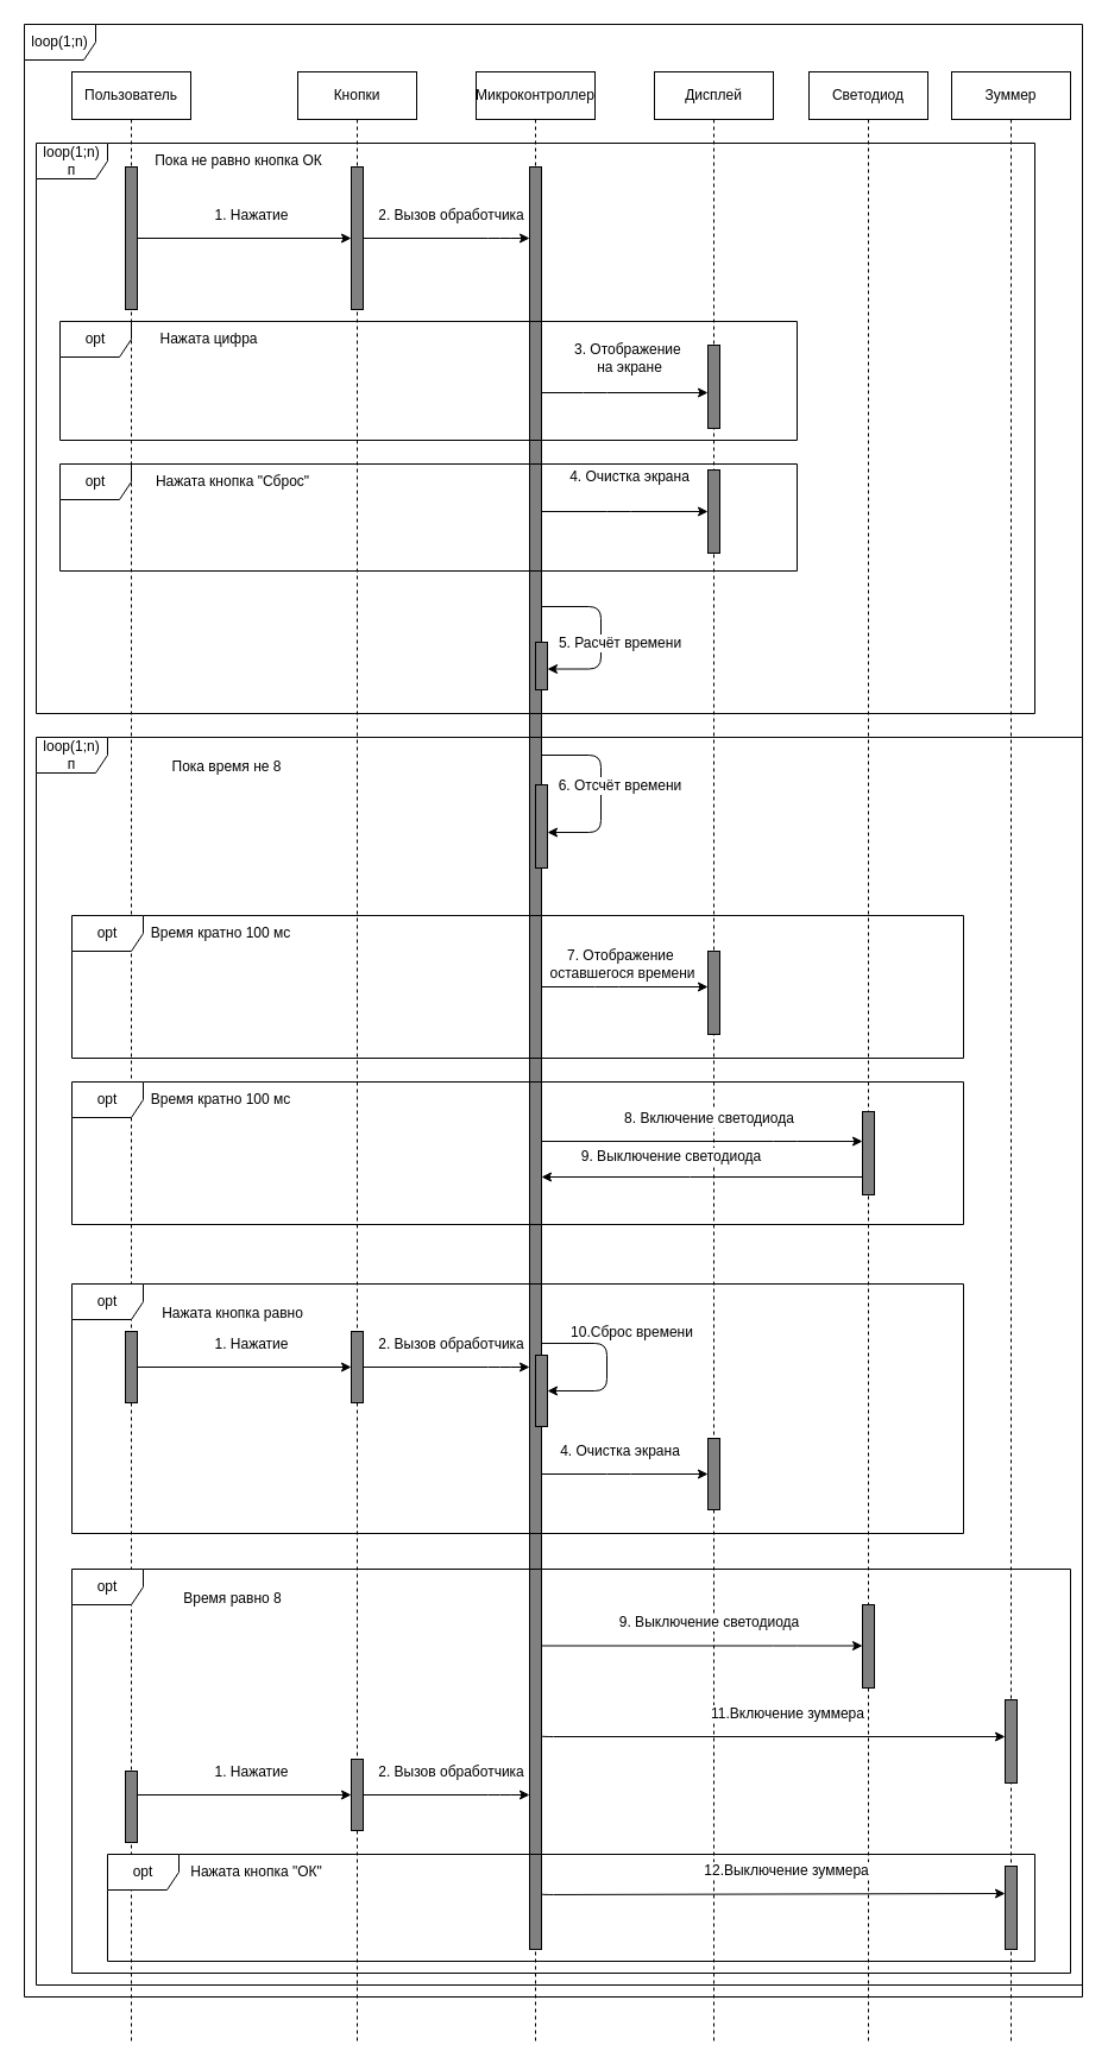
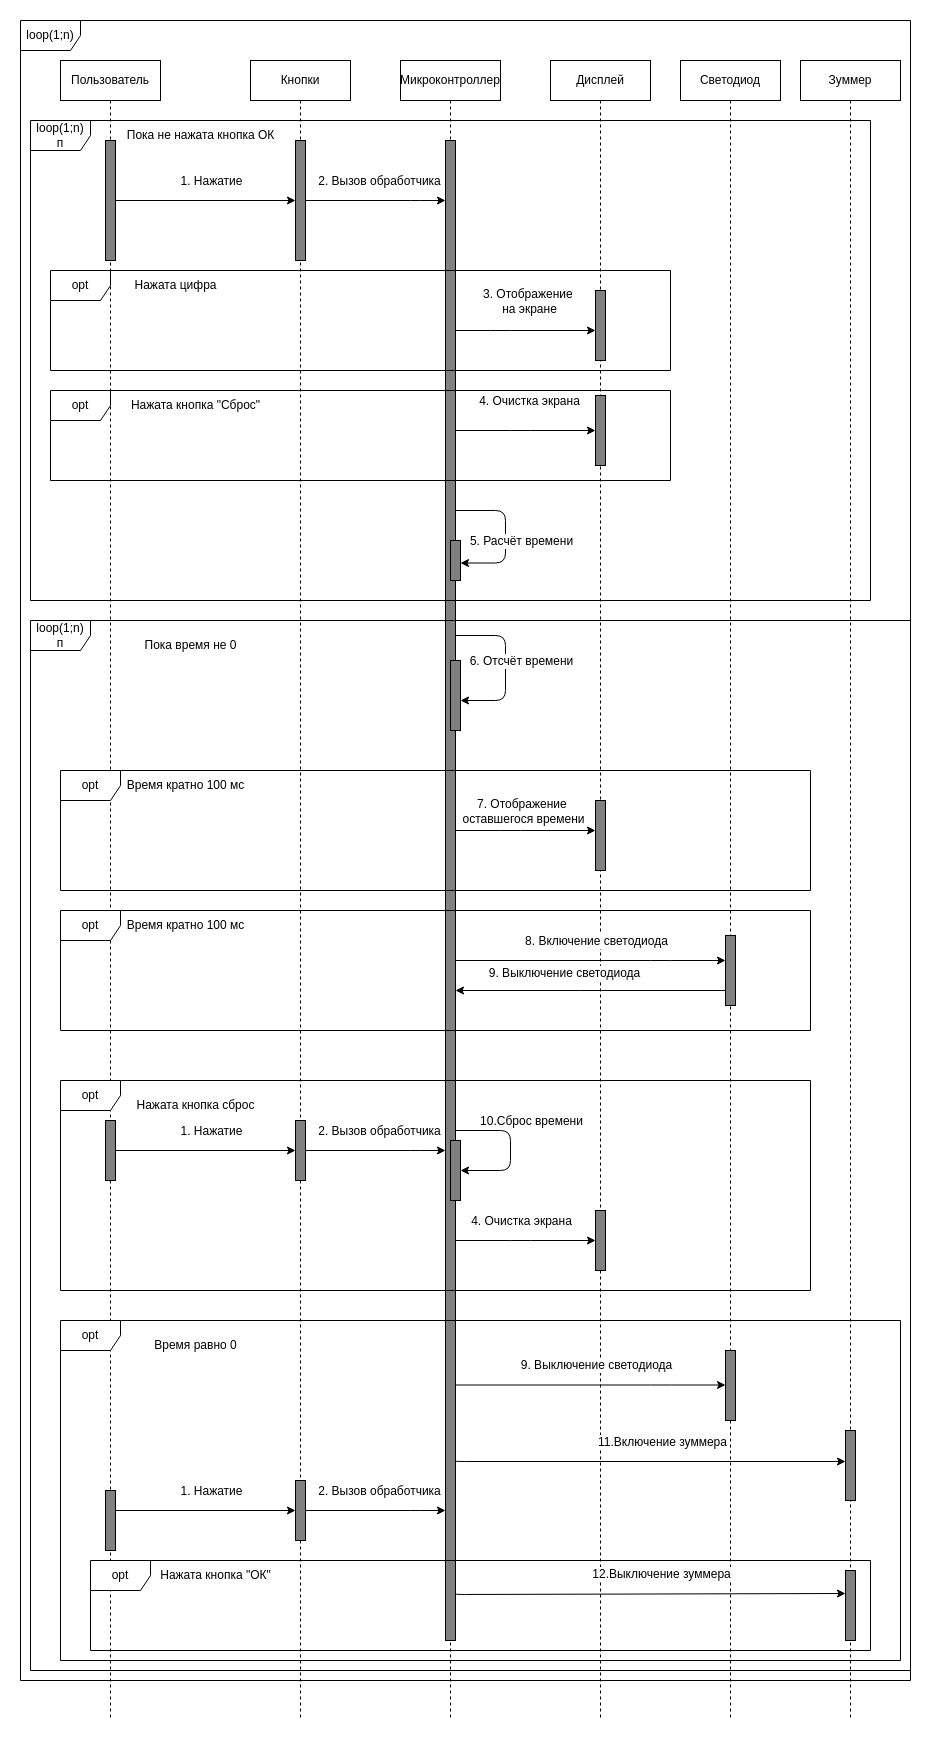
- <mxCell id="31" value="Пока не равно кнопка ОК" style="text;html=1;align=center;verticalAlign=middle;resizable=0;points=[];autosize=1;strokeColor=none;fillColor=none;" parent="26" vertex="1"><mxGeometry x="85" width="170" height="30" as="geometry" /></mxCell>
+ <mxCell id="31" value="Пока не нажата кнопка ОК" style="text;html=1;align=center;verticalAlign=middle;resizable=0;points=[];autosize=1;strokeColor=none;fillColor=none;" parent="26" vertex="1"><mxGeometry x="85" width="170" height="30" as="geometry" /></mxCell>
- <mxCell id="42" value="Пока время не 8" style="text;html=1;align=center;verticalAlign=middle;resizable=0;points=[];autosize=1;strokeColor=none;fillColor=none;" parent="41" vertex="1"><mxGeometry x="100" y="10" width="120" height="30" as="geometry" /></mxCell>
+ <mxCell id="42" value="Пока время не 0" style="text;html=1;align=center;verticalAlign=middle;resizable=0;points=[];autosize=1;strokeColor=none;fillColor=none;" parent="41" vertex="1"><mxGeometry x="100" y="10" width="120" height="30" as="geometry" /></mxCell>
- <mxCell id="57" value="Нажата кнопка равно" style="text;html=1;align=center;verticalAlign=middle;resizable=0;points=[];autosize=1;strokeColor=none;fillColor=none;" parent="49" vertex="1"><mxGeometry x="65" y="10" width="140" height="30" as="geometry" /></mxCell>
+ <mxCell id="57" value="Нажата кнопка сброс" style="text;html=1;align=center;verticalAlign=middle;resizable=0;points=[];autosize=1;strokeColor=none;fillColor=none;" parent="49" vertex="1"><mxGeometry x="65" y="10" width="140" height="30" as="geometry" /></mxCell>
- <mxCell id="59" value="Время равно 8" style="text;html=1;align=center;verticalAlign=middle;resizable=0;points=[];autosize=1;strokeColor=none;fillColor=none;" parent="58" vertex="1"><mxGeometry x="80" y="10" width="110" height="30" as="geometry" /></mxCell>
+ <mxCell id="59" value="Время равно 0" style="text;html=1;align=center;verticalAlign=middle;resizable=0;points=[];autosize=1;strokeColor=none;fillColor=none;" parent="58" vertex="1"><mxGeometry x="80" y="10" width="110" height="30" as="geometry" /></mxCell>
